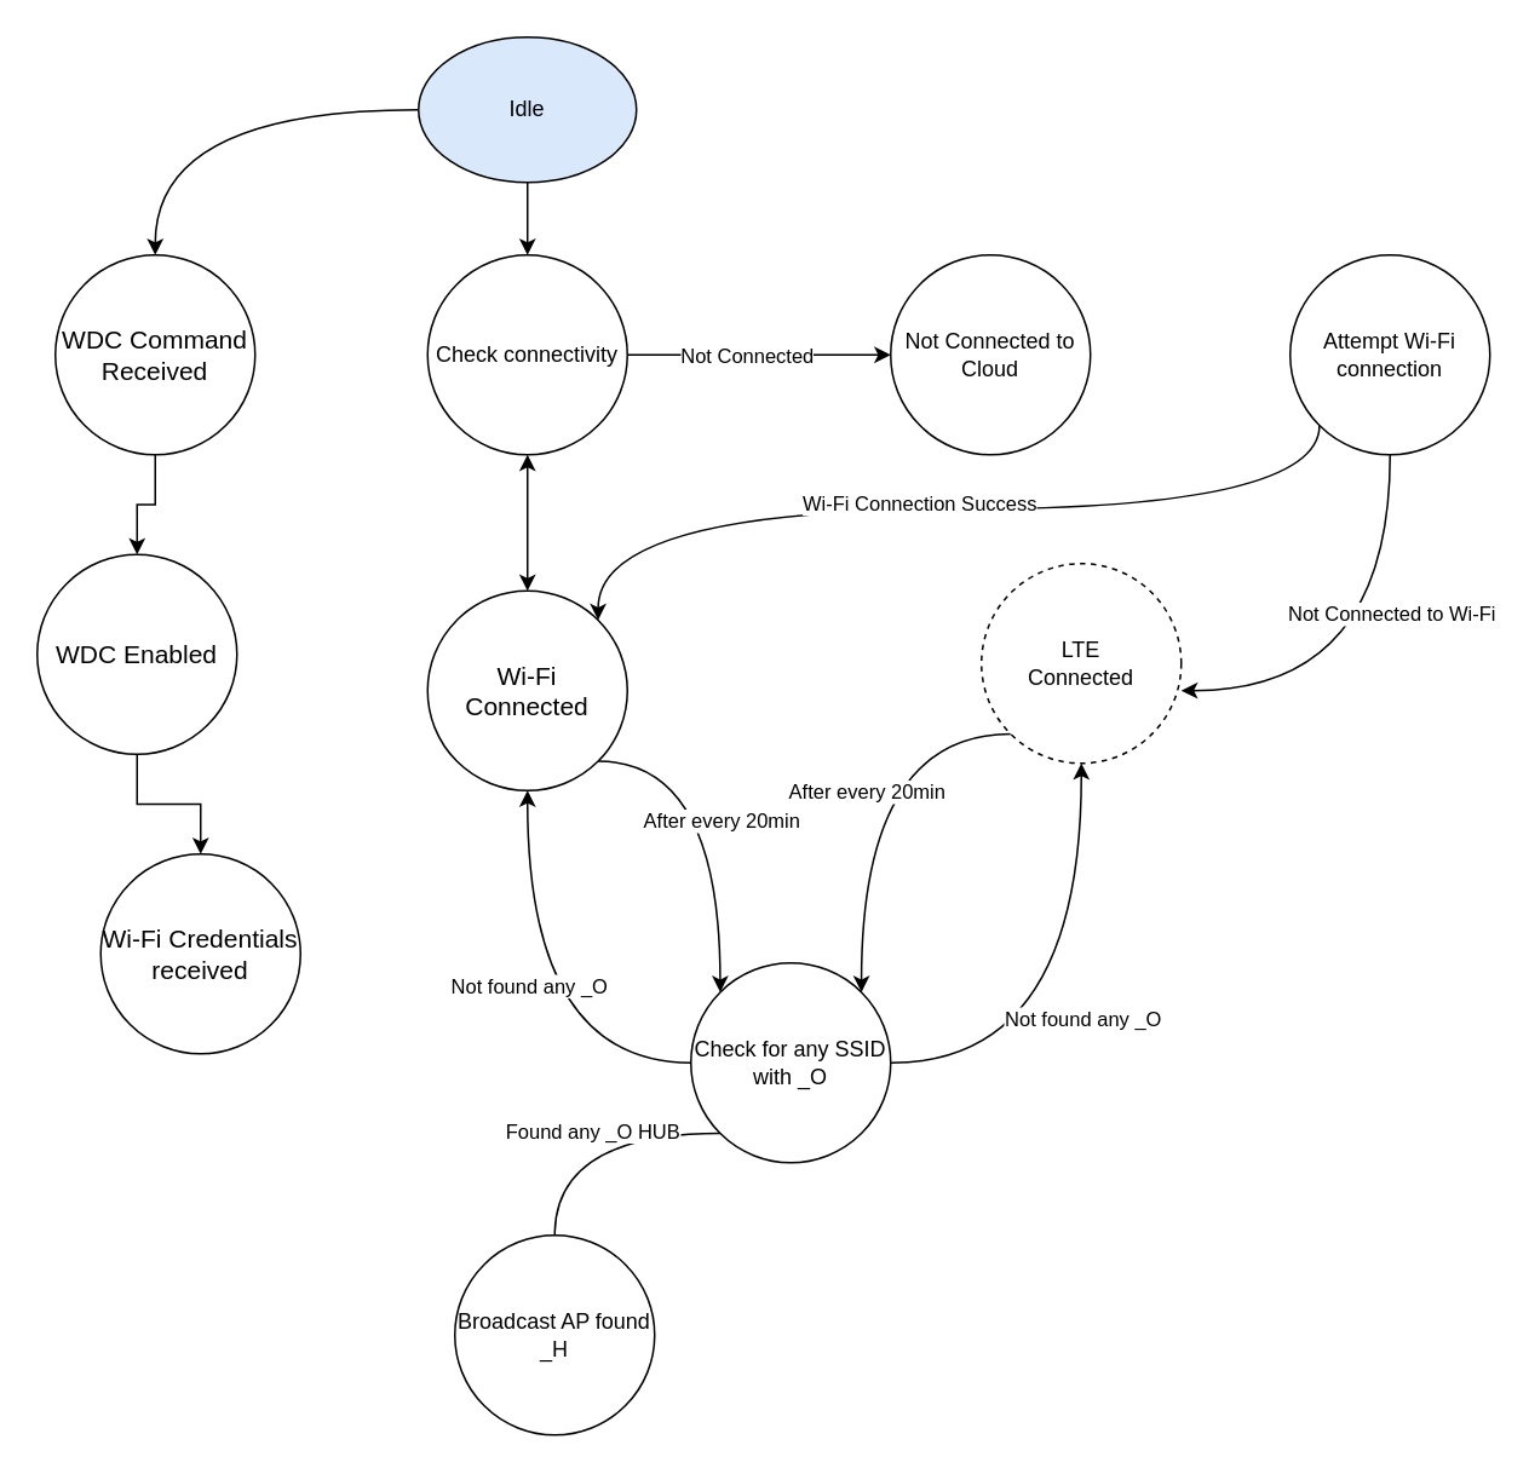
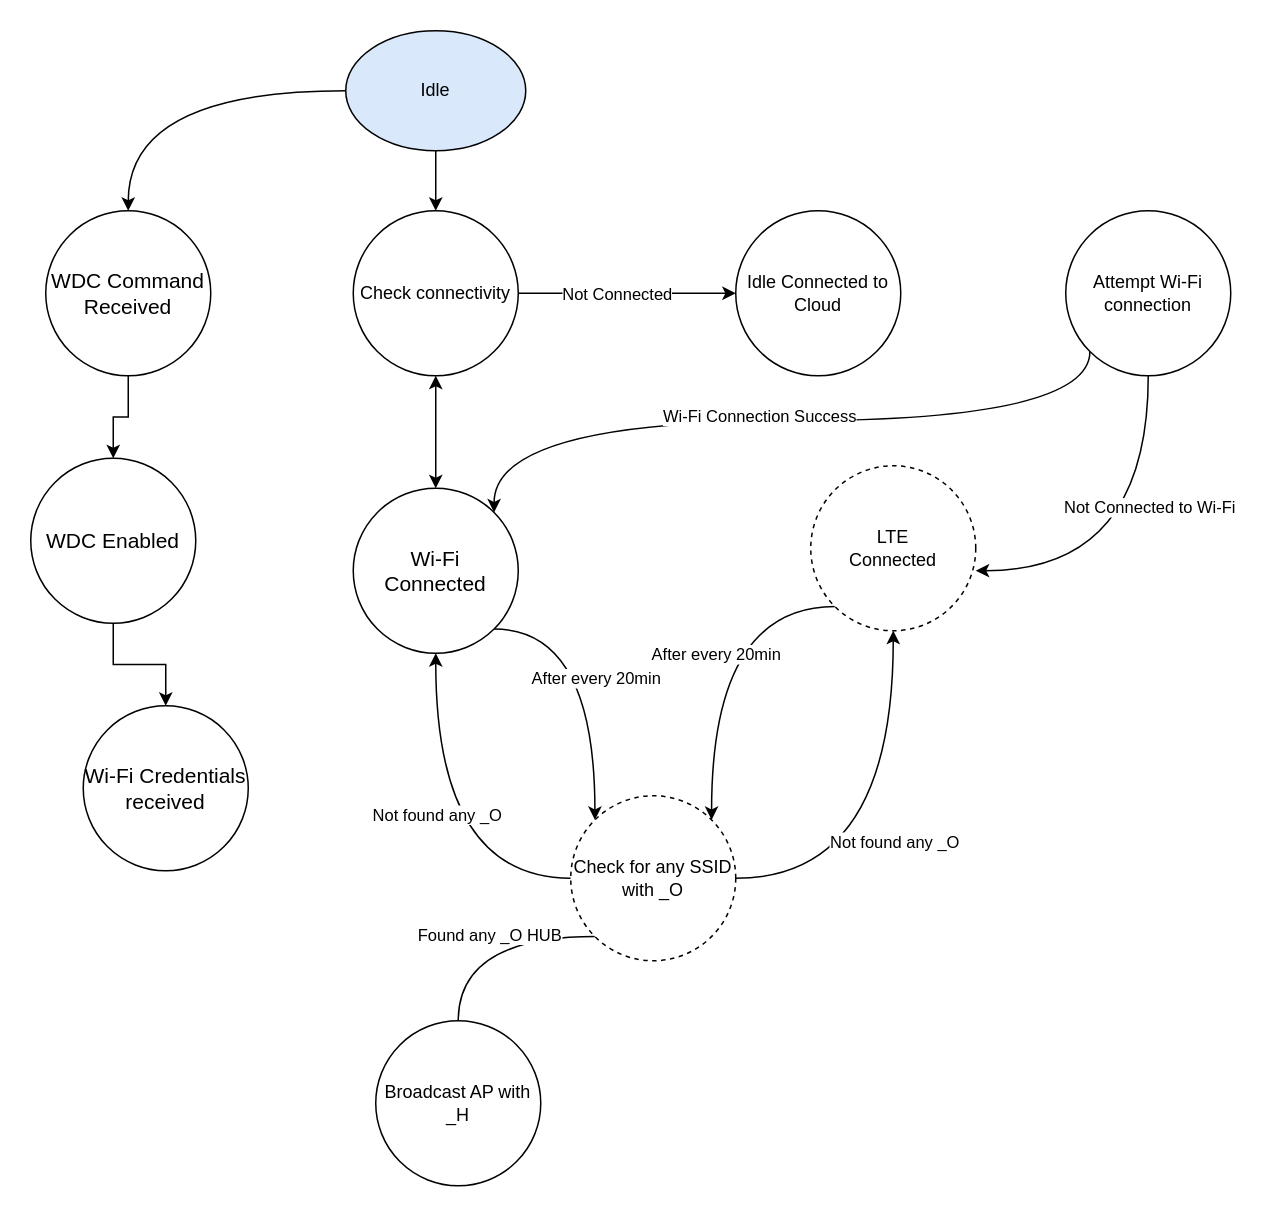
- <mxCell id="28" value="Not Connected to Cloud" style="ellipse;whiteSpace=wrap;html=1;aspect=fixed;" vertex="1" parent="1"><mxGeometry x="490" y="140" width="110" height="110" as="geometry" /></mxCell>
+ <mxCell id="28" value="Idle Connected to Cloud" style="ellipse;whiteSpace=wrap;html=1;aspect=fixed;" vertex="1" parent="1"><mxGeometry x="490" y="140" width="110" height="110" as="geometry" /></mxCell>
- <mxCell id="26" value="Check for any SSID with _O" style="ellipse;whiteSpace=wrap;html=1;aspect=fixed;" vertex="1" parent="1"><mxGeometry x="380" y="530" width="110" height="110" as="geometry" /></mxCell>
+ <mxCell id="26" value="Check for any SSID with _O" style="ellipse;whiteSpace=wrap;html=1;aspect=fixed;dashed=1;" vertex="1" parent="1"><mxGeometry x="380" y="530" width="110" height="110" as="geometry" /></mxCell>
- <mxCell id="27" value="Broadcast AP found _H" style="ellipse;whiteSpace=wrap;html=1;aspect=fixed;" vertex="1" parent="1"><mxGeometry x="250" y="680" width="110" height="110" as="geometry" /></mxCell>
+ <mxCell id="27" value="Broadcast AP with _H" style="ellipse;whiteSpace=wrap;html=1;aspect=fixed;" vertex="1" parent="1"><mxGeometry x="250" y="680" width="110" height="110" as="geometry" /></mxCell>
